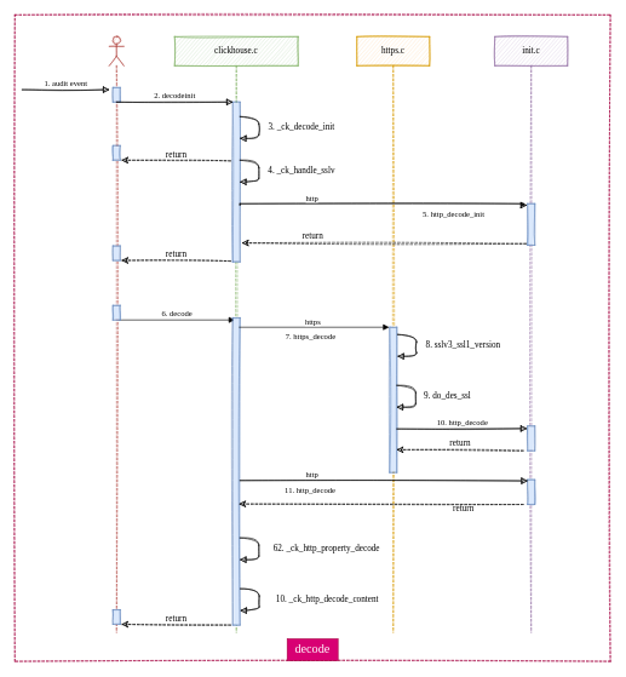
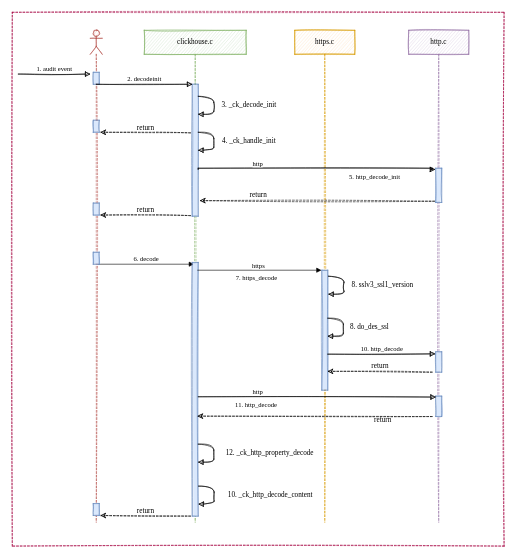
- <mxCell id="18" value="init.c" style="shape=umlLifeline;perimeter=lifelinePerimeter;whiteSpace=wrap;html=1;container=1;collapsible=0;recursiveResize=0;outlineConnect=0;horizontal=1;fontFamily=Comic Sans MS;sketch=1;fillColor=#e1d5e7;strokeColor=#9673a6;" parent="1" vertex="1"><mxGeometry x="681" y="50" width="100" height="820" as="geometry" /></mxCell>
+ <mxCell id="18" value="http.c" style="shape=umlLifeline;perimeter=lifelinePerimeter;whiteSpace=wrap;html=1;container=1;collapsible=0;recursiveResize=0;outlineConnect=0;horizontal=1;fontFamily=Comic Sans MS;sketch=1;fillColor=#e1d5e7;strokeColor=#9673a6;" parent="1" vertex="1"><mxGeometry x="681" y="50" width="100" height="820" as="geometry" /></mxCell>
- <mxCell id="31" value="4. _ck_handle_sslv" style="text;html=1;strokeColor=none;fillColor=none;align=center;verticalAlign=middle;whiteSpace=wrap;rounded=0;dashed=1;fontFamily=Comic Sans MS;fontSize=12;fontColor=default;horizontal=1;" parent="1" vertex="1"><mxGeometry x="360" y="220" width="110" height="30" as="geometry" /></mxCell>
+ <mxCell id="31" value="4. _ck_handle_init" style="text;html=1;strokeColor=none;fillColor=none;align=center;verticalAlign=middle;whiteSpace=wrap;rounded=0;dashed=1;fontFamily=Comic Sans MS;fontSize=12;fontColor=default;horizontal=1;" parent="1" vertex="1"><mxGeometry x="360" y="220" width="110" height="30" as="geometry" /></mxCell>
- <mxCell id="39" value="9. do_des_ssl" style="text;html=1;strokeColor=none;fillColor=none;align=center;verticalAlign=middle;whiteSpace=wrap;rounded=0;dashed=1;fontFamily=Comic Sans MS;fontSize=12;fontColor=default;horizontal=1;" parent="1" vertex="1"><mxGeometry x="572" y="530" width="88" height="30" as="geometry" /></mxCell>
+ <mxCell id="39" value="8. do_des_ssl" style="text;html=1;strokeColor=none;fillColor=none;align=center;verticalAlign=middle;whiteSpace=wrap;rounded=0;dashed=1;fontFamily=Comic Sans MS;fontSize=12;fontColor=default;horizontal=1;" parent="1" vertex="1"><mxGeometry x="572" y="530" width="88" height="30" as="geometry" /></mxCell>
- <mxCell id="45" value="62. _ck_http_property_decode" style="text;html=1;strokeColor=none;fillColor=none;align=center;verticalAlign=middle;whiteSpace=wrap;rounded=0;dashed=1;fontFamily=Comic Sans MS;fontSize=12;fontColor=default;horizontal=1;" parent="1" vertex="1"><mxGeometry x="359" y="740" width="181" height="30" as="geometry" /></mxCell>
+ <mxCell id="45" value="12. _ck_http_property_decode" style="text;html=1;strokeColor=none;fillColor=none;align=center;verticalAlign=middle;whiteSpace=wrap;rounded=0;dashed=1;fontFamily=Comic Sans MS;fontSize=12;fontColor=default;horizontal=1;" parent="1" vertex="1"><mxGeometry x="359" y="740" width="181" height="30" as="geometry" /></mxCell>
- <mxCell id="26" value="decode" style="text;html=1;strokeColor=#A50040;fillColor=#d80073;align=center;verticalAlign=middle;whiteSpace=wrap;rounded=0;fontFamily=Comic Sans MS;fontSize=17;fontColor=#ffffff;horizontal=1;" parent="1" vertex="1"><mxGeometry x="395" y="879" width="70" height="30" as="geometry" /></mxCell>
